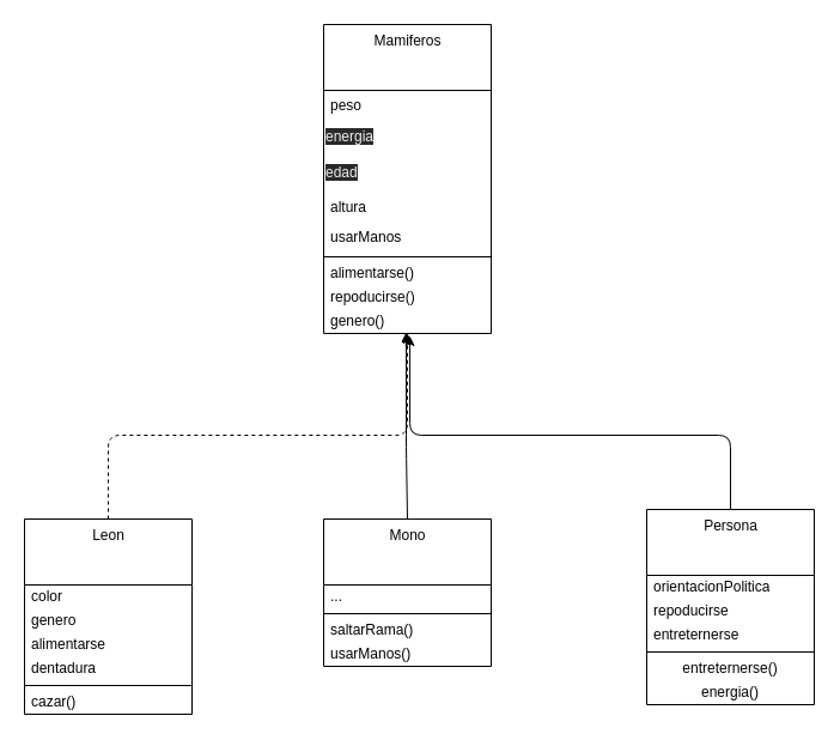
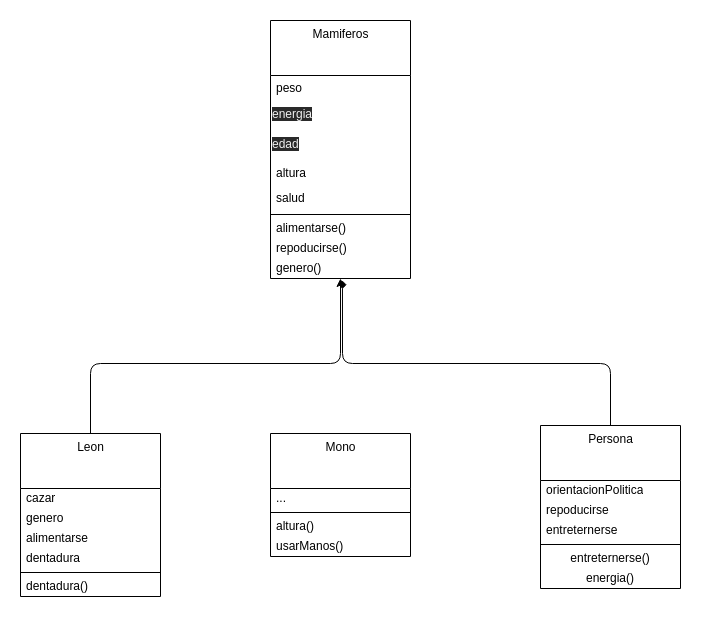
- <mxCell id="7" value="usarManos" style="text;html=1;strokeColor=none;fillColor=none;align=left;verticalAlign=middle;spacingLeft=4;spacingRight=4;overflow=hidden;rotatable=0;points=[[0,0.5],[1,0.5]];portConstraint=eastwest;" vertex="1" parent="2"><mxGeometry y="165" width="140" height="25" as="geometry" /></mxCell>
+ <mxCell id="7" value="salud" style="text;html=1;strokeColor=none;fillColor=none;align=left;verticalAlign=middle;spacingLeft=4;spacingRight=4;overflow=hidden;rotatable=0;points=[[0,0.5],[1,0.5]];portConstraint=eastwest;" vertex="1" parent="2"><mxGeometry y="165" width="140" height="25" as="geometry" /></mxCell>
- <mxCell id="26" style="edgeStyle=none;html=1;exitX=0.5;exitY=0;exitDx=0;exitDy=0;entryX=0.514;entryY=1.1;entryDx=0;entryDy=0;entryPerimeter=0;" edge="1" parent="1" source="27" target="11"><mxGeometry relative="1" as="geometry"><Array as="points"><mxPoint x="610" y="363" /><mxPoint x="342" y="363" /></Array></mxGeometry></mxCell>
+ <mxCell id="26" style="edgeStyle=none;html=1;exitX=0.5;exitY=0;exitDx=0;exitDy=0;entryX=0.514;entryY=1.1;entryDx=0;entryDy=0;entryPerimeter=0;endArrow=diamond;" edge="1" parent="1" source="27" target="11"><mxGeometry relative="1" as="geometry"><Array as="points"><mxPoint x="610" y="363" /><mxPoint x="342" y="363" /></Array></mxGeometry></mxCell>
- <mxCell id="12" style="edgeStyle=none;html=1;exitX=0.5;exitY=0;exitDx=0;exitDy=0;dashed=1;" edge="1" parent="1" source="13" target="11"><mxGeometry relative="1" as="geometry"><Array as="points"><mxPoint x="90" y="363" /><mxPoint x="340" y="363" /></Array></mxGeometry></mxCell>
+ <mxCell id="12" style="edgeStyle=none;html=1;exitX=0.5;exitY=0;exitDx=0;exitDy=0;" edge="1" parent="1" source="13" target="11"><mxGeometry relative="1" as="geometry"><Array as="points"><mxPoint x="90" y="363" /><mxPoint x="340" y="363" /></Array></mxGeometry></mxCell>
- <mxCell id="20" style="edgeStyle=none;html=1;exitX=0.5;exitY=0;exitDx=0;exitDy=0;entryX=0.493;entryY=0.95;entryDx=0;entryDy=0;entryPerimeter=0;" edge="1" parent="1" source="21" target="11"><mxGeometry relative="1" as="geometry"><Array as="points"><mxPoint x="339" y="373" /></Array></mxGeometry></mxCell>
- <mxCell id="14" value="color" style="text;html=1;strokeColor=none;fillColor=none;align=left;verticalAlign=middle;spacingLeft=4;spacingRight=4;overflow=hidden;rotatable=0;points=[[0,0.5],[1,0.5]];portConstraint=eastwest;" vertex="1" parent="13"><mxGeometry y="55" width="140" height="20" as="geometry" /></mxCell>
+ <mxCell id="14" value="cazar" style="text;html=1;strokeColor=none;fillColor=none;align=left;verticalAlign=middle;spacingLeft=4;spacingRight=4;overflow=hidden;rotatable=0;points=[[0,0.5],[1,0.5]];portConstraint=eastwest;" vertex="1" parent="13"><mxGeometry y="55" width="140" height="20" as="geometry" /></mxCell>
- <mxCell id="24" value="saltarRama()" style="text;html=1;strokeColor=none;fillColor=none;align=left;verticalAlign=middle;spacingLeft=4;spacingRight=4;overflow=hidden;rotatable=0;points=[[0,0.5],[1,0.5]];portConstraint=eastwest;" vertex="1" parent="21"><mxGeometry y="83" width="140" height="20" as="geometry" /></mxCell>
+ <mxCell id="24" value="altura()" style="text;html=1;strokeColor=none;fillColor=none;align=left;verticalAlign=middle;spacingLeft=4;spacingRight=4;overflow=hidden;rotatable=0;points=[[0,0.5],[1,0.5]];portConstraint=eastwest;" vertex="1" parent="21"><mxGeometry y="83" width="140" height="20" as="geometry" /></mxCell>
- <mxCell id="19" value="cazar()" style="text;html=1;strokeColor=none;fillColor=none;align=left;verticalAlign=middle;spacingLeft=4;spacingRight=4;overflow=hidden;rotatable=0;points=[[0,0.5],[1,0.5]];portConstraint=eastwest;" vertex="1" parent="13"><mxGeometry y="143" width="140" height="20" as="geometry" /></mxCell>
+ <mxCell id="19" value="dentadura()" style="text;html=1;strokeColor=none;fillColor=none;align=left;verticalAlign=middle;spacingLeft=4;spacingRight=4;overflow=hidden;rotatable=0;points=[[0,0.5],[1,0.5]];portConstraint=eastwest;" vertex="1" parent="13"><mxGeometry y="143" width="140" height="20" as="geometry" /></mxCell>
